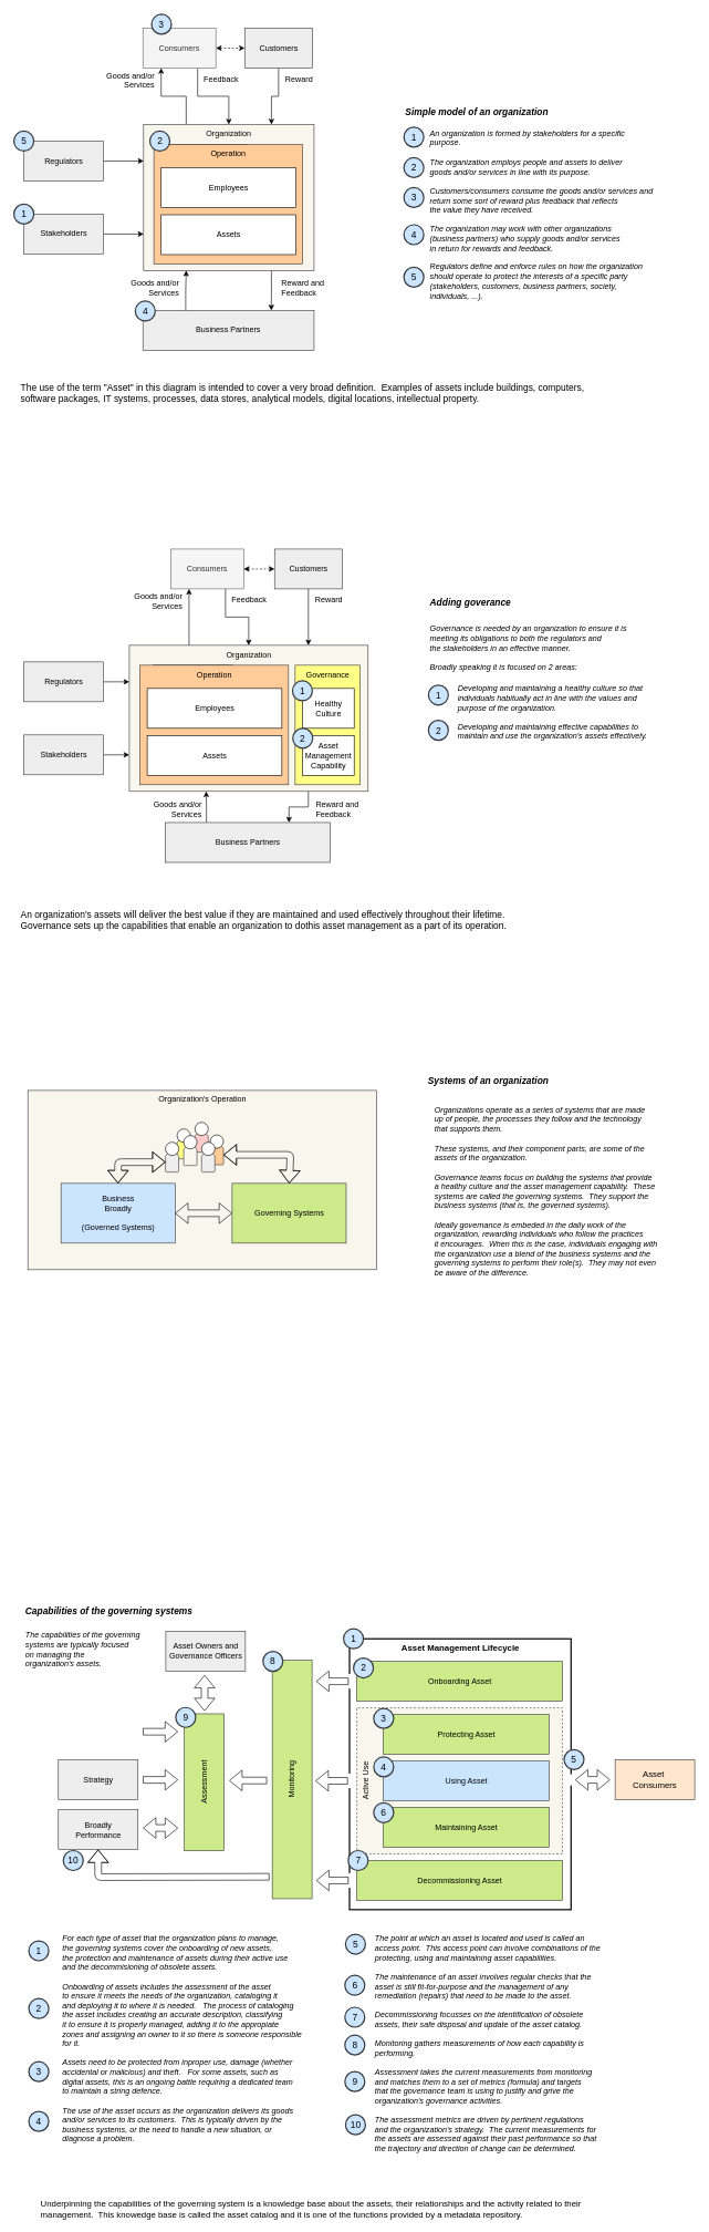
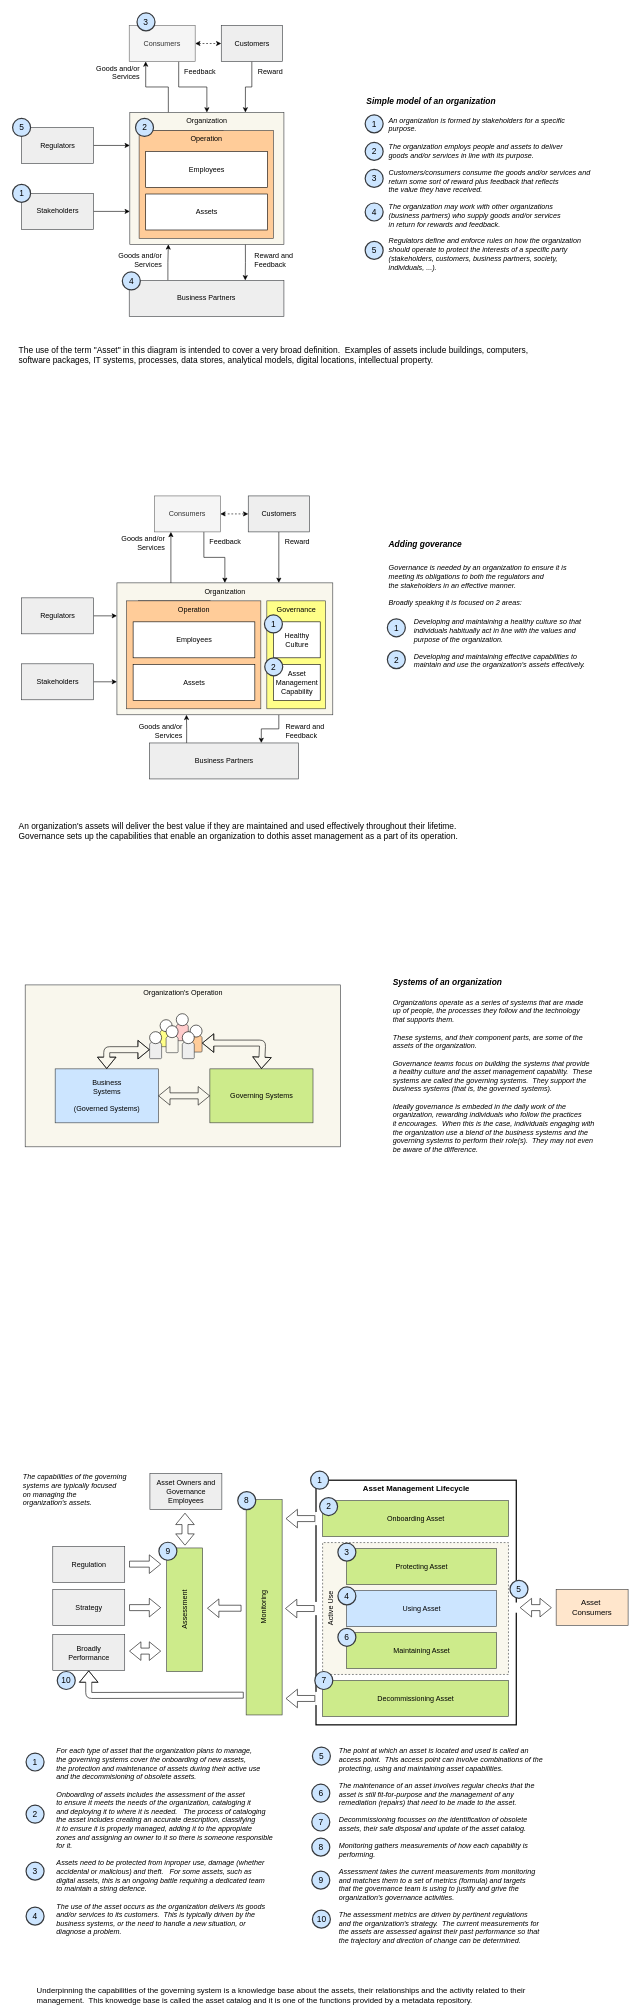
- <mxCell id="113" value="Systems of an organization" style="text;html=1;fontStyle=3;fontSize=14;" parent="1" vertex="1"><mxGeometry x="642.5" y="1611" width="193" height="30" as="geometry" /></mxCell>
+ <mxCell id="113" value="Systems of an organization" style="text;html=1;fontStyle=3;fontSize=14;" parent="1" vertex="1"><mxGeometry x="652.5" y="1621" width="193" height="30" as="geometry" /></mxCell>
- <mxCell id="40" value="Business&lt;br&gt;Broadly&lt;br&gt;&lt;br&gt;(Governed Systems)&lt;br&gt;" style="rounded=0;whiteSpace=wrap;html=1;strokeColor=#36393d;fillColor=#cce5ff;" parent="1" vertex="1"><mxGeometry x="91.5" y="1781" width="172" height="90" as="geometry" /></mxCell>
+ <mxCell id="40" value="Business&lt;br&gt;Systems&lt;br&gt;&lt;br&gt;(Governed Systems)&lt;br&gt;" style="rounded=0;whiteSpace=wrap;html=1;strokeColor=#36393d;fillColor=#cce5ff;" parent="1" vertex="1"><mxGeometry x="91.5" y="1781" width="172" height="90" as="geometry" /></mxCell>
- <mxCell id="117" value="Capabilities of the governing systems" style="text;html=1;resizable=0;points=[];autosize=1;align=left;verticalAlign=top;spacingTop=-4;fontSize=14;fontStyle=3" parent="1" vertex="1"><mxGeometry x="35.5" y="2415" width="250" height="20" as="geometry" /></mxCell>
- <mxCell id="125" value="Asset Owners and Governance Officers" style="rounded=0;whiteSpace=wrap;html=1;fillColor=#eeeeee;strokeColor=#36393d;" parent="1" vertex="1"><mxGeometry x="249.5" y="2456" width="120" height="60" as="geometry" /></mxCell>
+ <mxCell id="125" value="Asset Owners and Governance Employees" style="rounded=0;whiteSpace=wrap;html=1;fillColor=#eeeeee;strokeColor=#36393d;" parent="1" vertex="1"><mxGeometry x="249.5" y="2456" width="120" height="60" as="geometry" /></mxCell>
+ <mxCell id="29" value="Regulation" style="rounded=0;whiteSpace=wrap;html=1;fillColor=#eeeeee;strokeColor=#36393d;" parent="1" vertex="1"><mxGeometry x="87.5" y="2577.5" width="120" height="60" as="geometry" /></mxCell>
